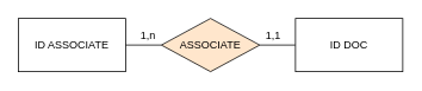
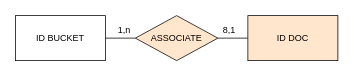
- <mxCell id="8" value="1,1" style="text;html=1;align=center;verticalAlign=middle;resizable=0;points=[];autosize=1;strokeColor=none;fillColor=none;" parent="1" vertex="1"><mxGeometry x="290" y="30" width="30" height="20" as="geometry" /></mxCell>
+ <mxCell id="8" value="8,1" style="text;html=1;align=center;verticalAlign=middle;resizable=0;points=[];autosize=1;strokeColor=none;fillColor=none;" parent="1" vertex="1"><mxGeometry x="290" y="30" width="30" height="20" as="geometry" /></mxCell>
- <mxCell id="2" value="ID ASSOCIATE" style="rounded=0;whiteSpace=wrap;html=1;" parent="1" vertex="1"><mxGeometry x="20" y="20" width="120" height="60" as="geometry" /></mxCell>
+ <mxCell id="2" value="ID BUCKET" style="rounded=0;whiteSpace=wrap;html=1;" parent="1" vertex="1"><mxGeometry x="20" y="20" width="120" height="60" as="geometry" /></mxCell>
- <mxCell id="6" value="ID DOC" style="rounded=0;whiteSpace=wrap;html=1;" parent="1" vertex="1"><mxGeometry x="330" y="20" width="120" height="60" as="geometry" /></mxCell>
+ <mxCell id="6" value="ID DOC" style="rounded=0;whiteSpace=wrap;html=1;fillColor=#ffe6cc;" parent="1" vertex="1"><mxGeometry x="330" y="20" width="120" height="60" as="geometry" /></mxCell>
